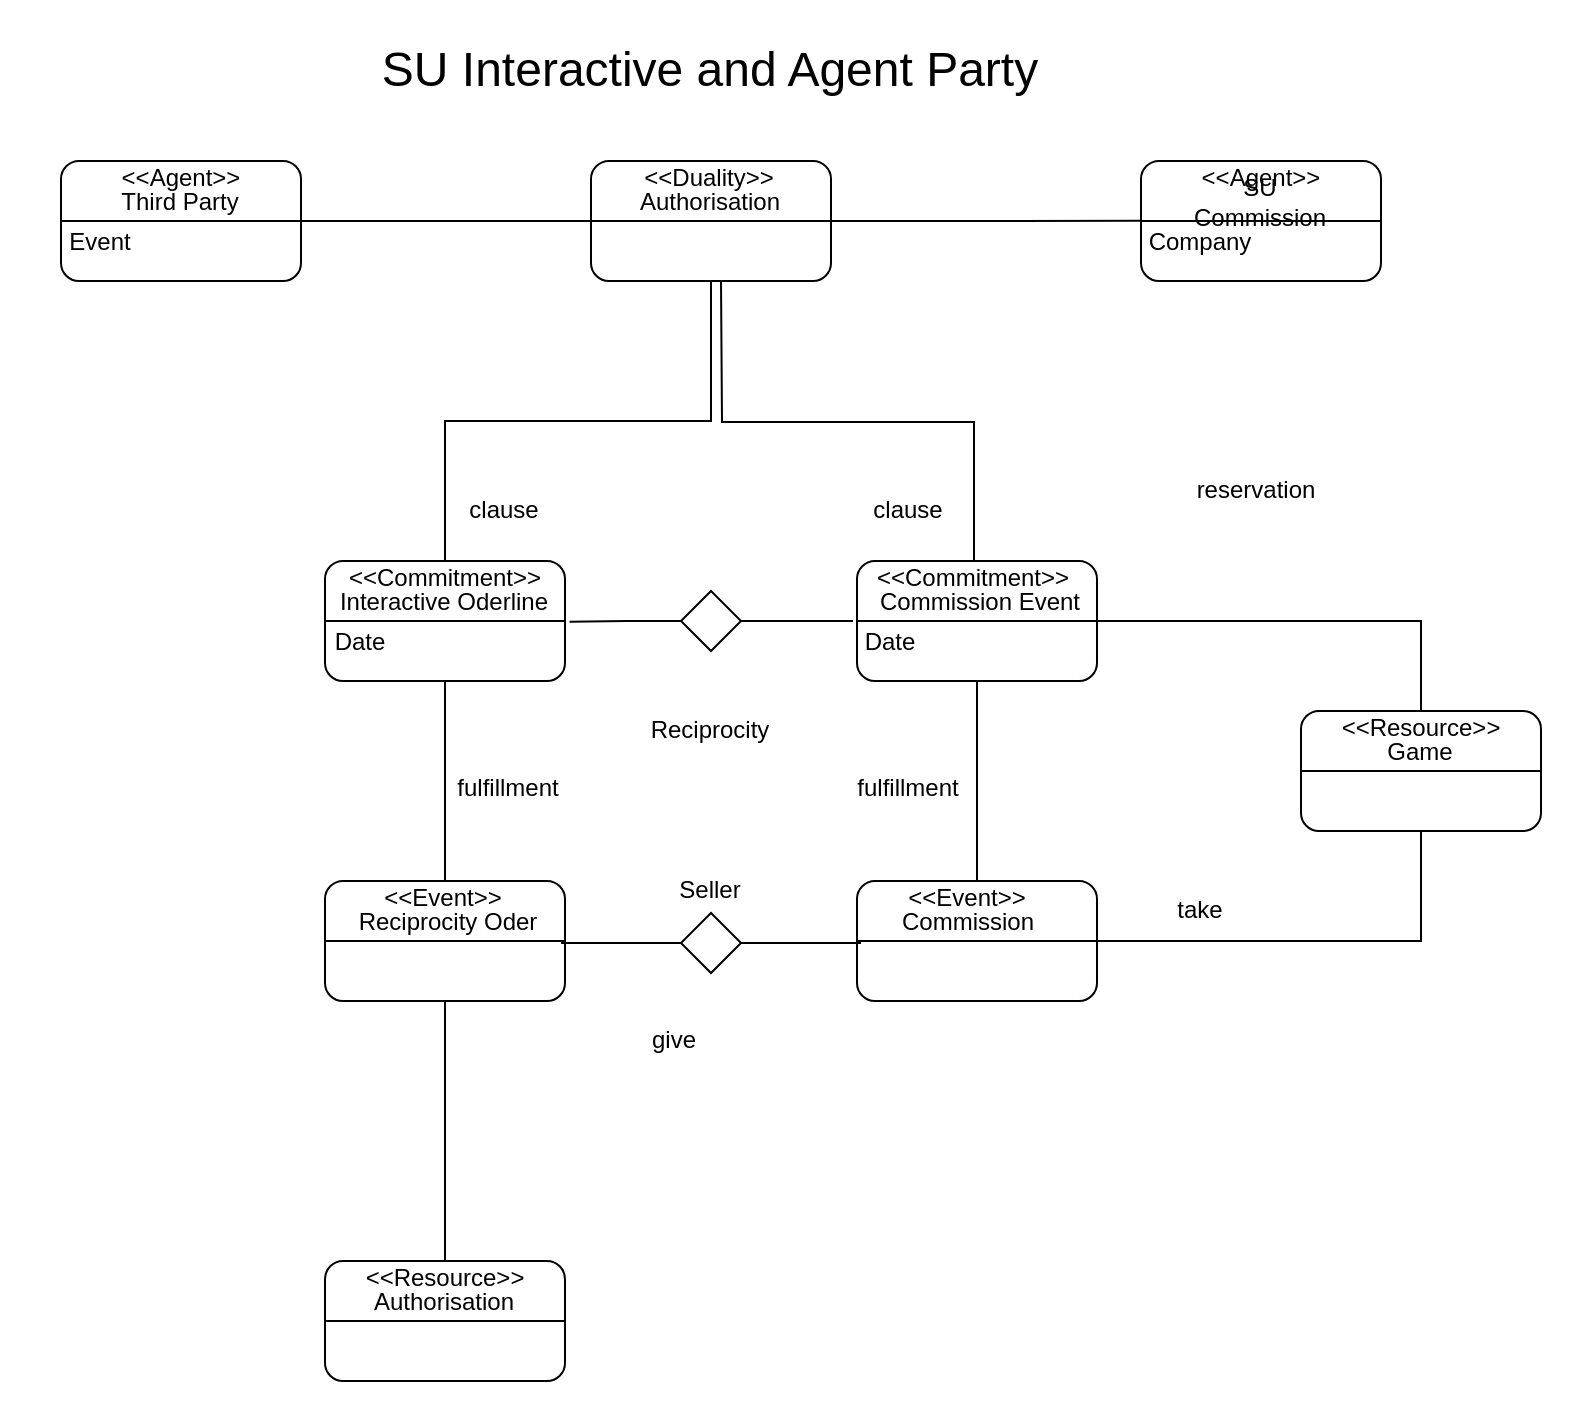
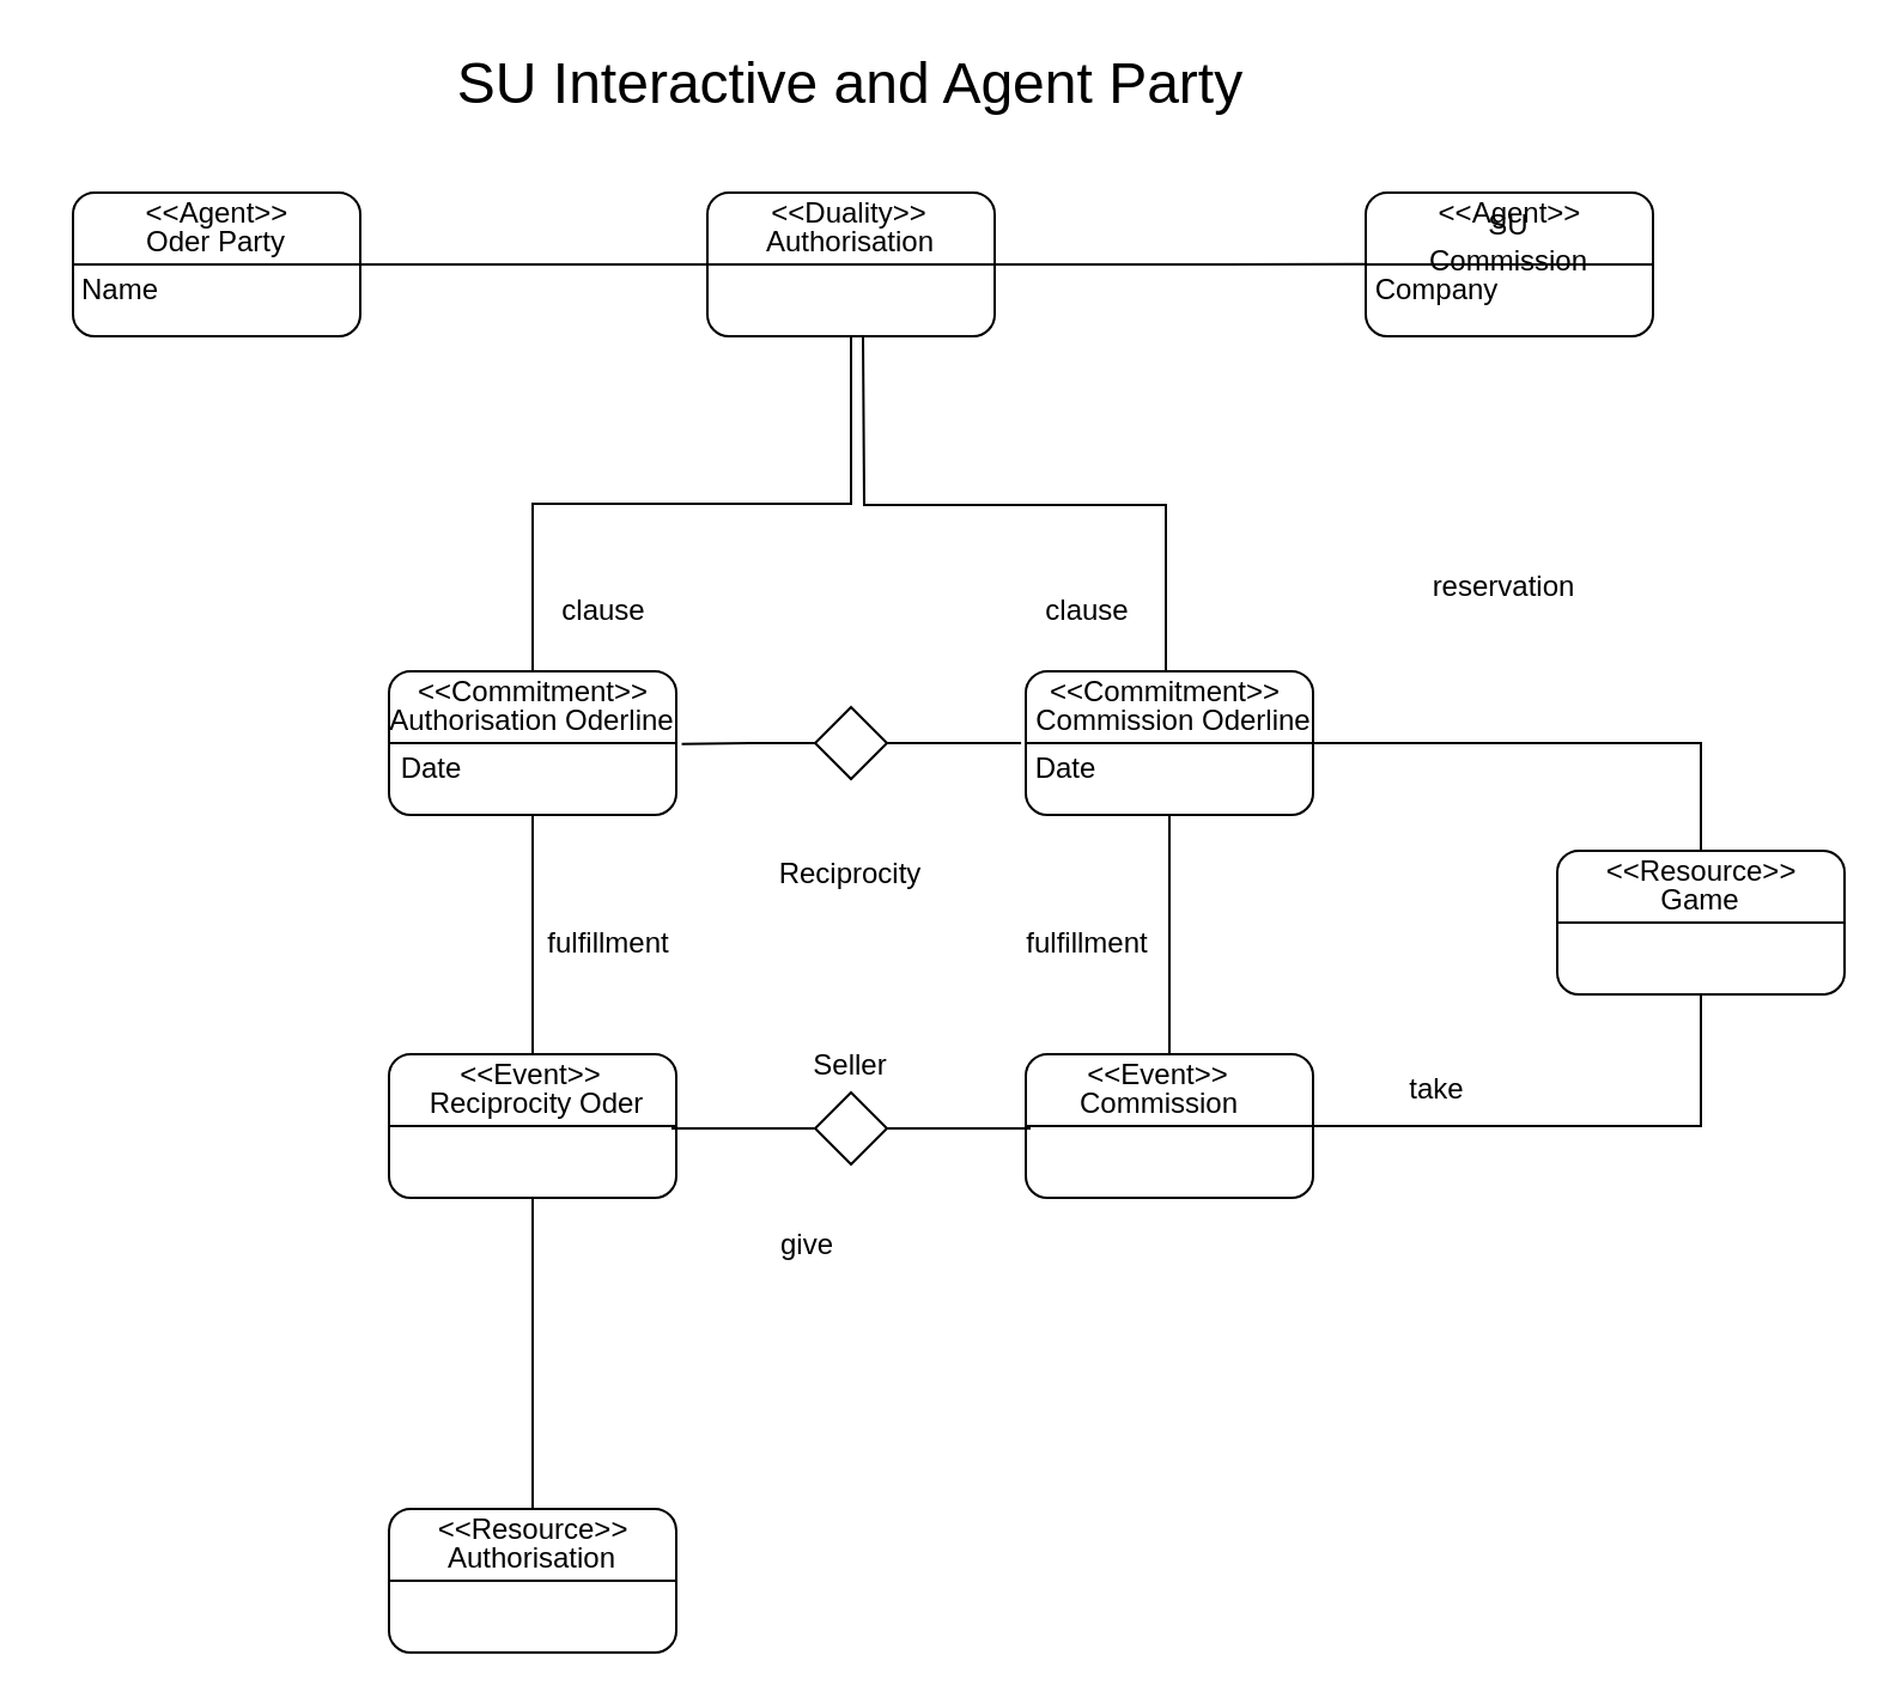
- <mxCell id="13" value="Third Party" style="text;html=1;strokeColor=none;fillColor=none;align=center;verticalAlign=middle;whiteSpace=wrap;rounded=0;fontSize=12;" parent="1" vertex="1"><mxGeometry x="55" y="96" width="70" height="10" as="geometry" /></mxCell>
+ <mxCell id="13" value="Oder Party" style="text;html=1;strokeColor=none;fillColor=none;align=center;verticalAlign=middle;whiteSpace=wrap;rounded=0;fontSize=12;" parent="1" vertex="1"><mxGeometry x="55" y="96" width="70" height="10" as="geometry" /></mxCell>
- <mxCell id="56" value="Event" style="text;html=1;strokeColor=none;fillColor=none;align=center;verticalAlign=middle;whiteSpace=wrap;rounded=0;fontSize=12;" parent="1" vertex="1"><mxGeometry x="20" y="106" width="60" height="30" as="geometry" /></mxCell>
+ <mxCell id="56" value="Name" style="text;html=1;strokeColor=none;fillColor=none;align=center;verticalAlign=middle;whiteSpace=wrap;rounded=0;fontSize=12;" parent="1" vertex="1"><mxGeometry x="20" y="106" width="60" height="30" as="geometry" /></mxCell>
- <mxCell id="25" value="Interactive Oderline" style="text;html=1;strokeColor=none;fillColor=none;align=center;verticalAlign=middle;whiteSpace=wrap;rounded=0;fontSize=12;" parent="1" vertex="1"><mxGeometry x="152" y="296" width="140" height="10" as="geometry" /></mxCell>
+ <mxCell id="25" value="Authorisation Oderline" style="text;html=1;strokeColor=none;fillColor=none;align=center;verticalAlign=middle;whiteSpace=wrap;rounded=0;fontSize=12;" parent="1" vertex="1"><mxGeometry x="152" y="296" width="140" height="10" as="geometry" /></mxCell>
- <mxCell id="26" value="Commission Event" style="text;html=1;strokeColor=none;fillColor=none;align=center;verticalAlign=middle;whiteSpace=wrap;rounded=0;fontSize=12;" parent="1" vertex="1"><mxGeometry x="430" y="296" width="120" height="10" as="geometry" /></mxCell>
+ <mxCell id="26" value="Commission Oderline" style="text;html=1;strokeColor=none;fillColor=none;align=center;verticalAlign=middle;whiteSpace=wrap;rounded=0;fontSize=12;" parent="1" vertex="1"><mxGeometry x="430" y="296" width="120" height="10" as="geometry" /></mxCell>
